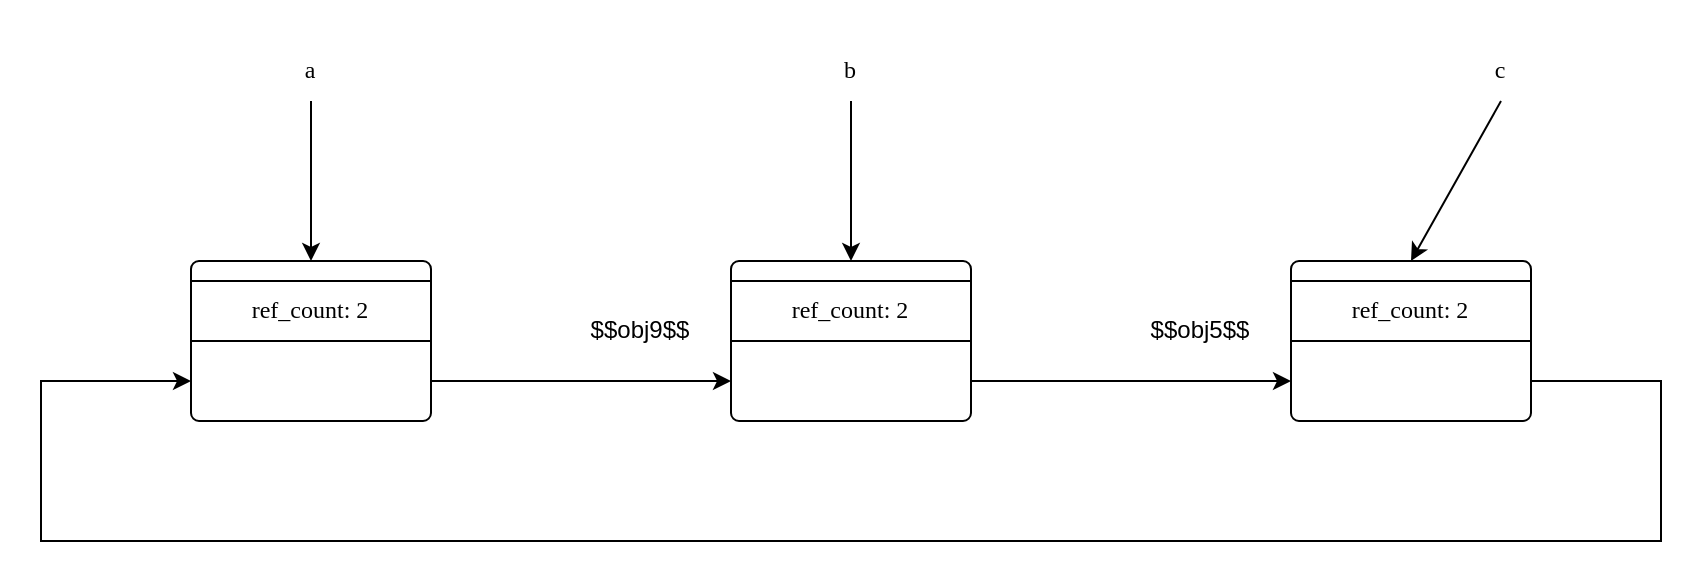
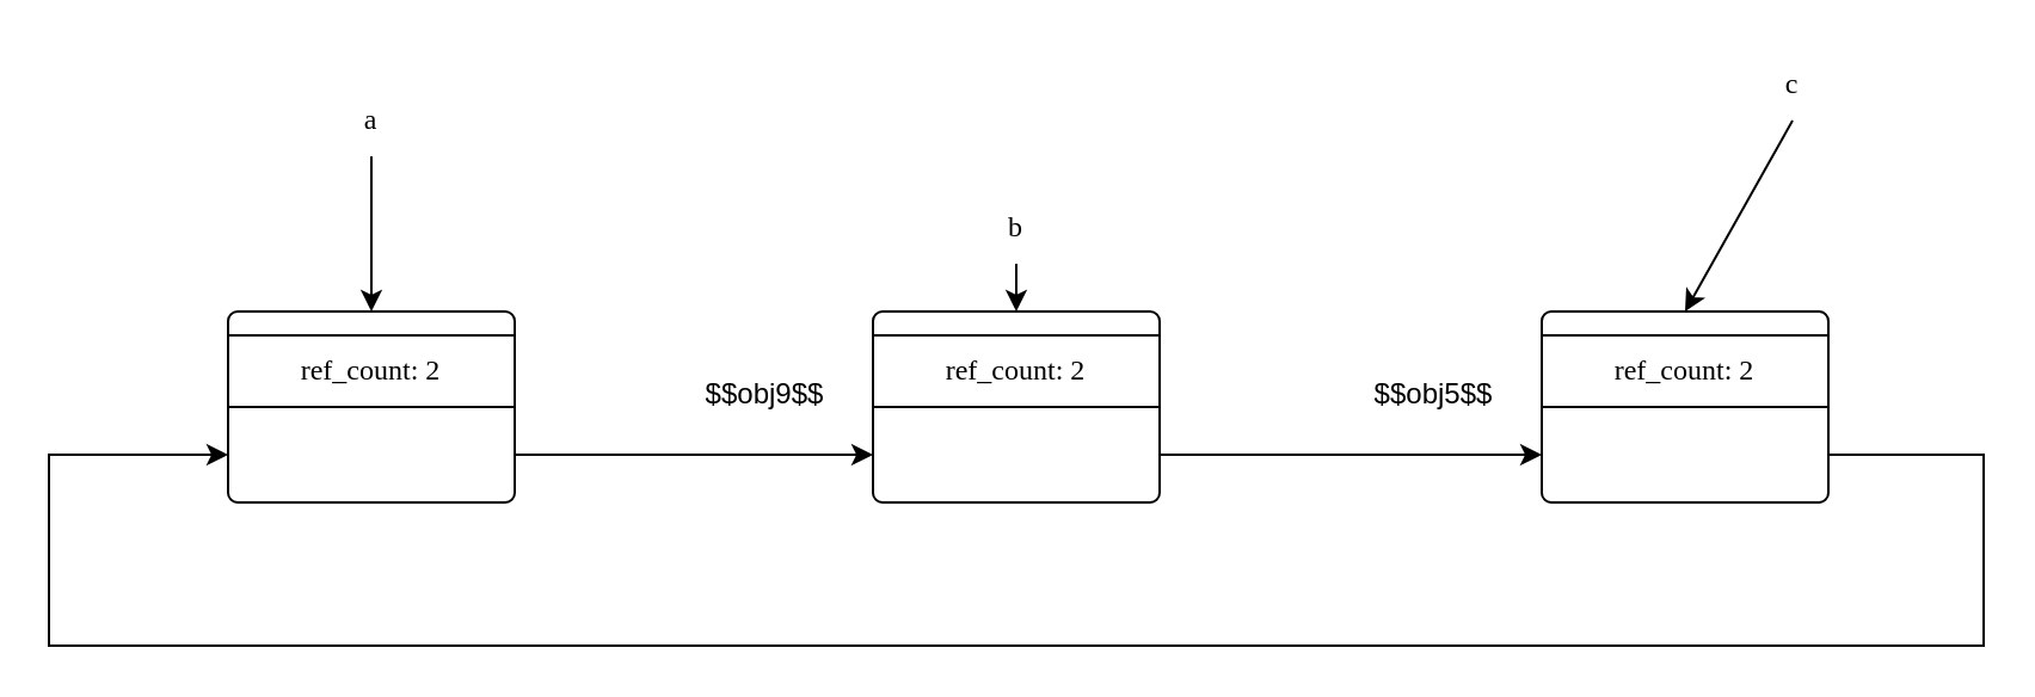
- <mxCell id="5" value="a" style="text;html=1;strokeColor=none;fillColor=none;align=center;verticalAlign=middle;whiteSpace=wrap;rounded=0;fontFamily=SF Mono;" vertex="1" parent="1"><mxGeometry x="125" y="20" width="60" height="30" as="geometry" /></mxCell>
+ <mxCell id="5" value="a" style="text;html=1;strokeColor=none;fillColor=none;align=center;verticalAlign=middle;whiteSpace=wrap;rounded=0;fontFamily=SF Mono;" vertex="1" parent="1"><mxGeometry x="125" y="35" width="60" height="30" as="geometry" /></mxCell>
- <mxCell id="10" value="b" style="text;html=1;strokeColor=none;fillColor=none;align=center;verticalAlign=middle;whiteSpace=wrap;rounded=0;fontFamily=SF Mono;" vertex="1" parent="1"><mxGeometry x="395" y="20" width="60" height="30" as="geometry" /></mxCell>
+ <mxCell id="10" value="b" style="text;html=1;strokeColor=none;fillColor=none;align=center;verticalAlign=middle;whiteSpace=wrap;rounded=0;fontFamily=SF Mono;" vertex="1" parent="1"><mxGeometry x="395" y="80" width="60" height="30" as="geometry" /></mxCell>
